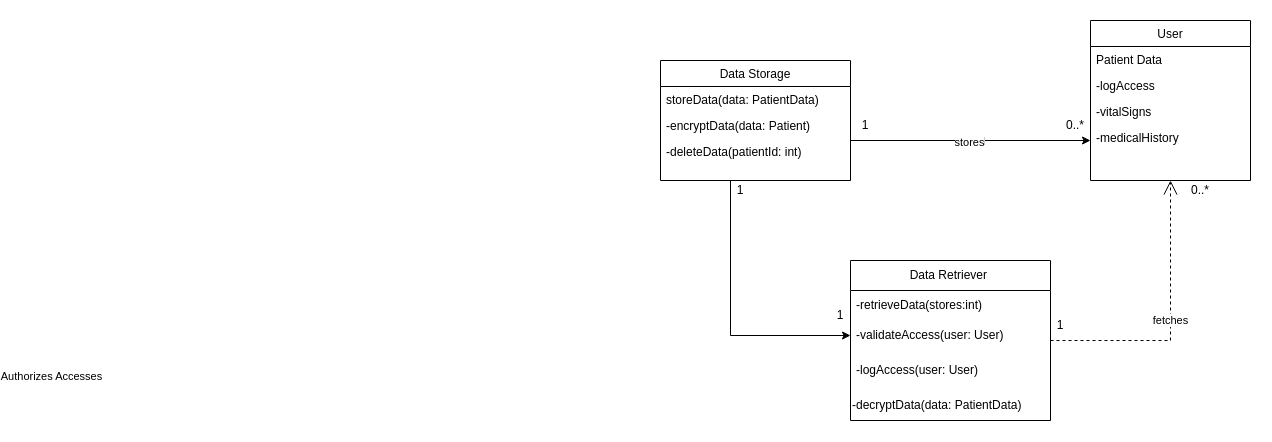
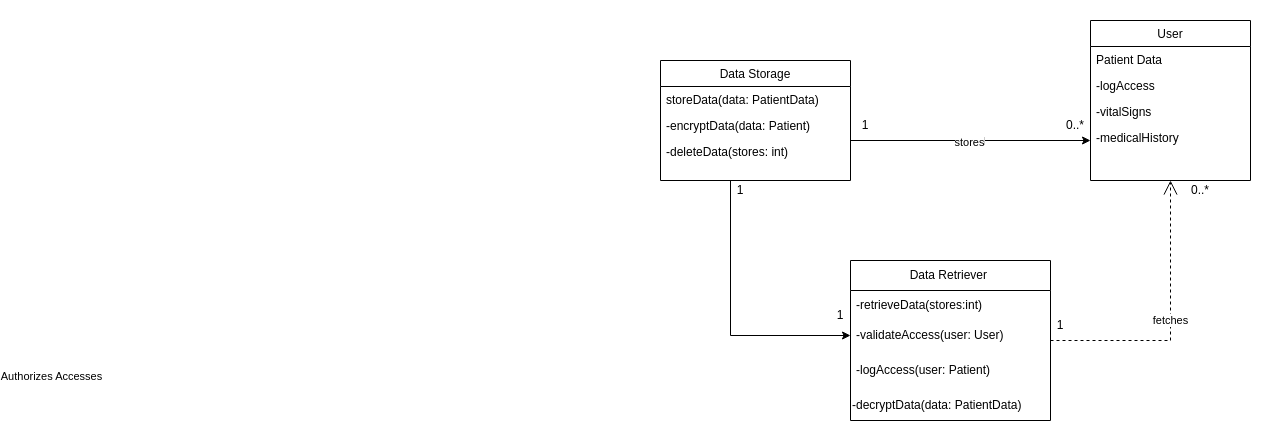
- <mxCell id="15" value="-deleteData(patientId: int)" style="text;align=left;verticalAlign=top;spacingLeft=4;spacingRight=4;overflow=hidden;rotatable=0;points=[[0,0.5],[1,0.5]];portConstraint=eastwest;rounded=0;shadow=0;html=0;" vertex="1" parent="12"><mxGeometry y="78" width="190" height="26" as="geometry" /></mxCell>
+ <mxCell id="15" value="-deleteData(stores: int)" style="text;align=left;verticalAlign=top;spacingLeft=4;spacingRight=4;overflow=hidden;rotatable=0;points=[[0,0.5],[1,0.5]];portConstraint=eastwest;rounded=0;shadow=0;html=0;" vertex="1" parent="12"><mxGeometry y="78" width="190" height="26" as="geometry" /></mxCell>
- <mxCell id="10" value="-logAccess(user: User)" style="text;strokeColor=none;fillColor=none;align=left;verticalAlign=middle;spacingLeft=4;spacingRight=4;overflow=hidden;points=[[0,0.5],[1,0.5]];portConstraint=eastwest;rotatable=0;whiteSpace=wrap;html=1;" vertex="1" parent="7"><mxGeometry y="90" width="200" height="40" as="geometry" /></mxCell>
+ <mxCell id="10" value="-logAccess(user: Patient)" style="text;strokeColor=none;fillColor=none;align=left;verticalAlign=middle;spacingLeft=4;spacingRight=4;overflow=hidden;points=[[0,0.5],[1,0.5]];portConstraint=eastwest;rotatable=0;whiteSpace=wrap;html=1;" vertex="1" parent="7"><mxGeometry y="90" width="200" height="40" as="geometry" /></mxCell>
